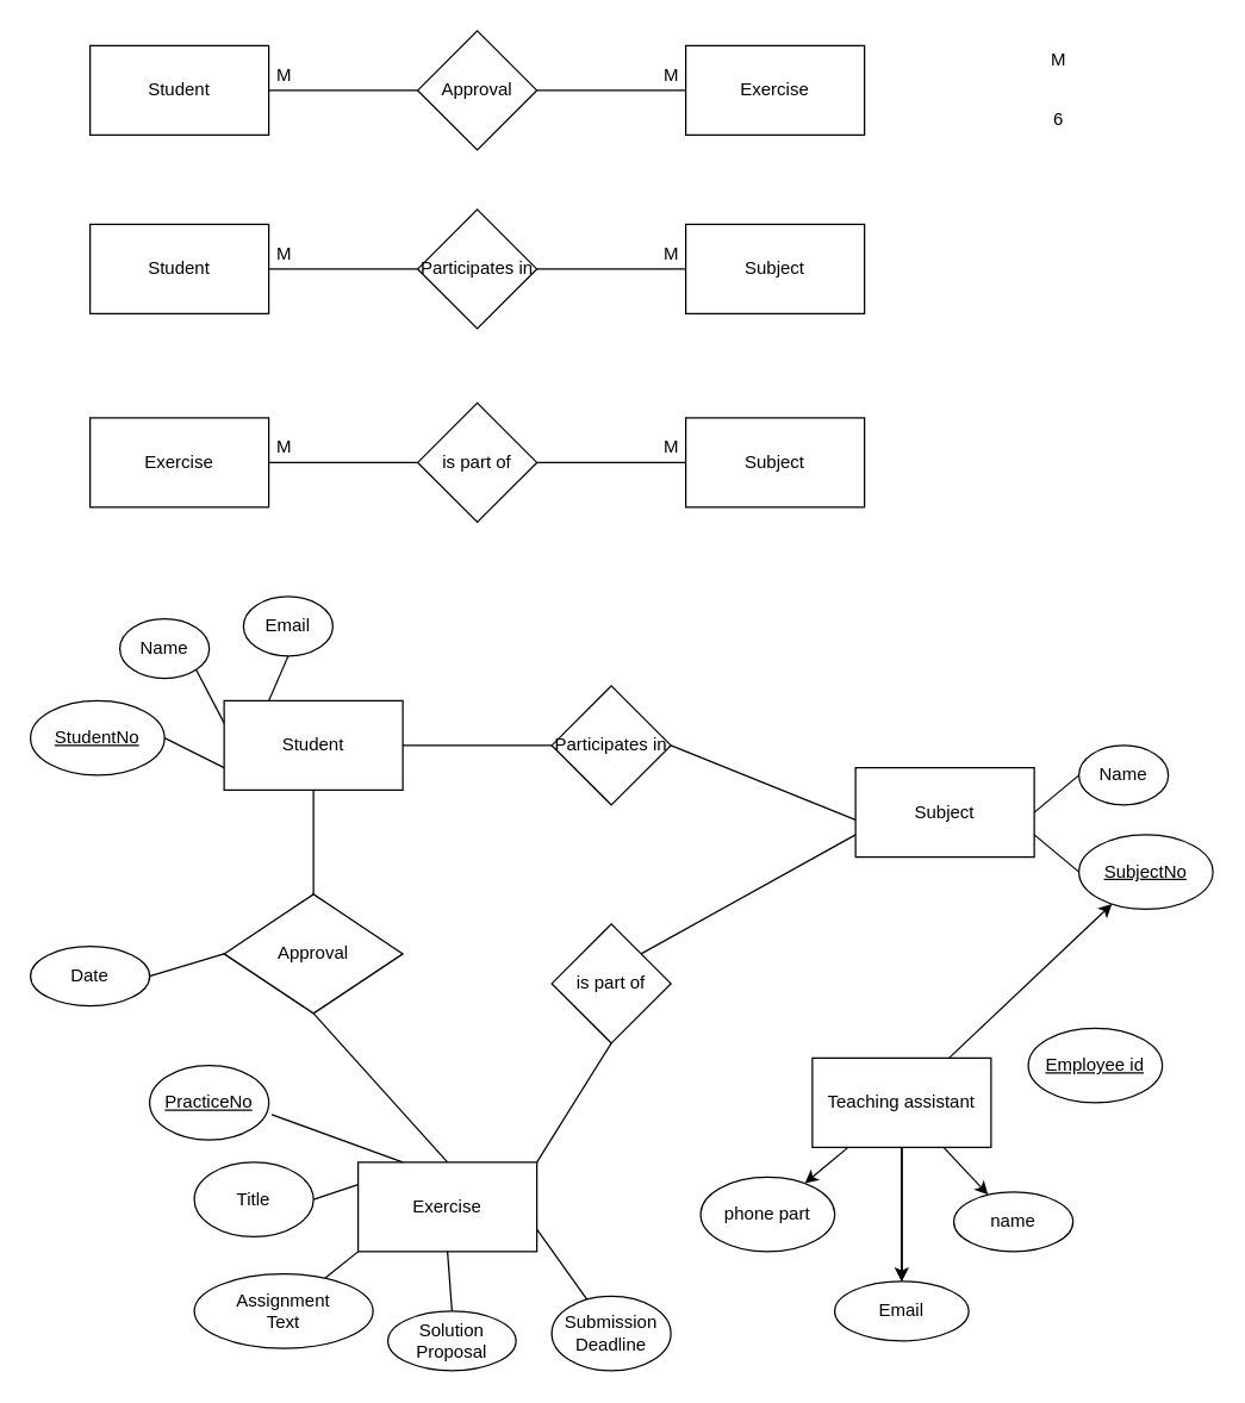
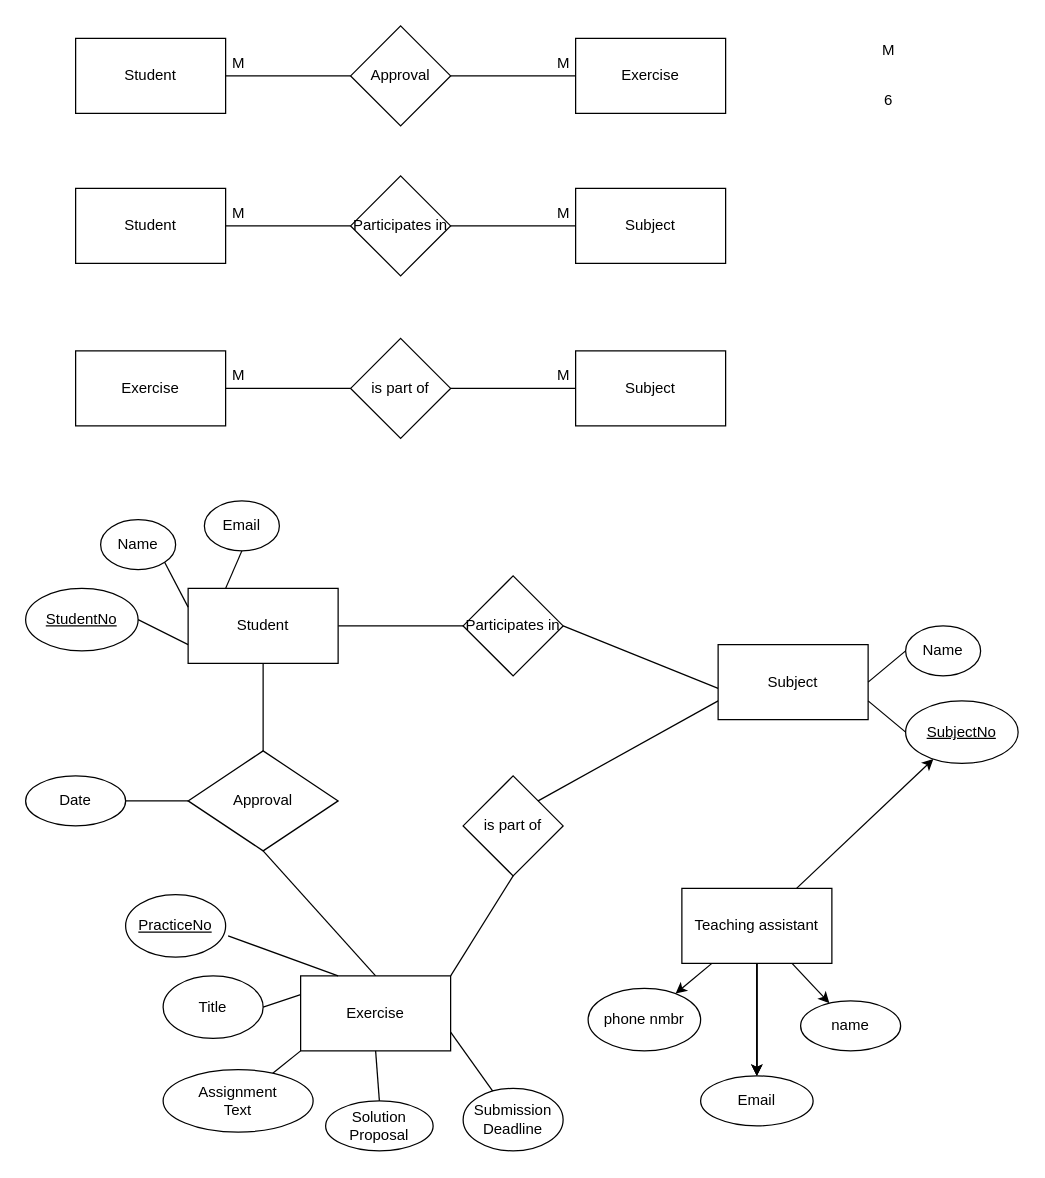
- <mxCell id="57" value="Date" style="ellipse;whiteSpace=wrap;html=1;" parent="1" vertex="1"><mxGeometry x="20" y="635" width="80" height="40" as="geometry" /></mxCell>
+ <mxCell id="57" value="Date" style="ellipse;whiteSpace=wrap;html=1;" parent="1" vertex="1"><mxGeometry x="20" y="620" width="80" height="40" as="geometry" /></mxCell>
- <mxCell id="66" value="&lt;u&gt;Employee id&lt;/u&gt;" style="ellipse;whiteSpace=wrap;html=1;rounded=0;" vertex="1" parent="1"><mxGeometry x="690" y="690" width="90" height="50" as="geometry" /></mxCell>
- <mxCell id="69" value="phone part" style="ellipse;whiteSpace=wrap;html=1;rounded=0;" vertex="1" parent="1"><mxGeometry x="470" y="790" width="90" height="50" as="geometry" /></mxCell>
+ <mxCell id="69" value="phone nmbr" style="ellipse;whiteSpace=wrap;html=1;rounded=0;" vertex="1" parent="1"><mxGeometry x="470" y="790" width="90" height="50" as="geometry" /></mxCell>
